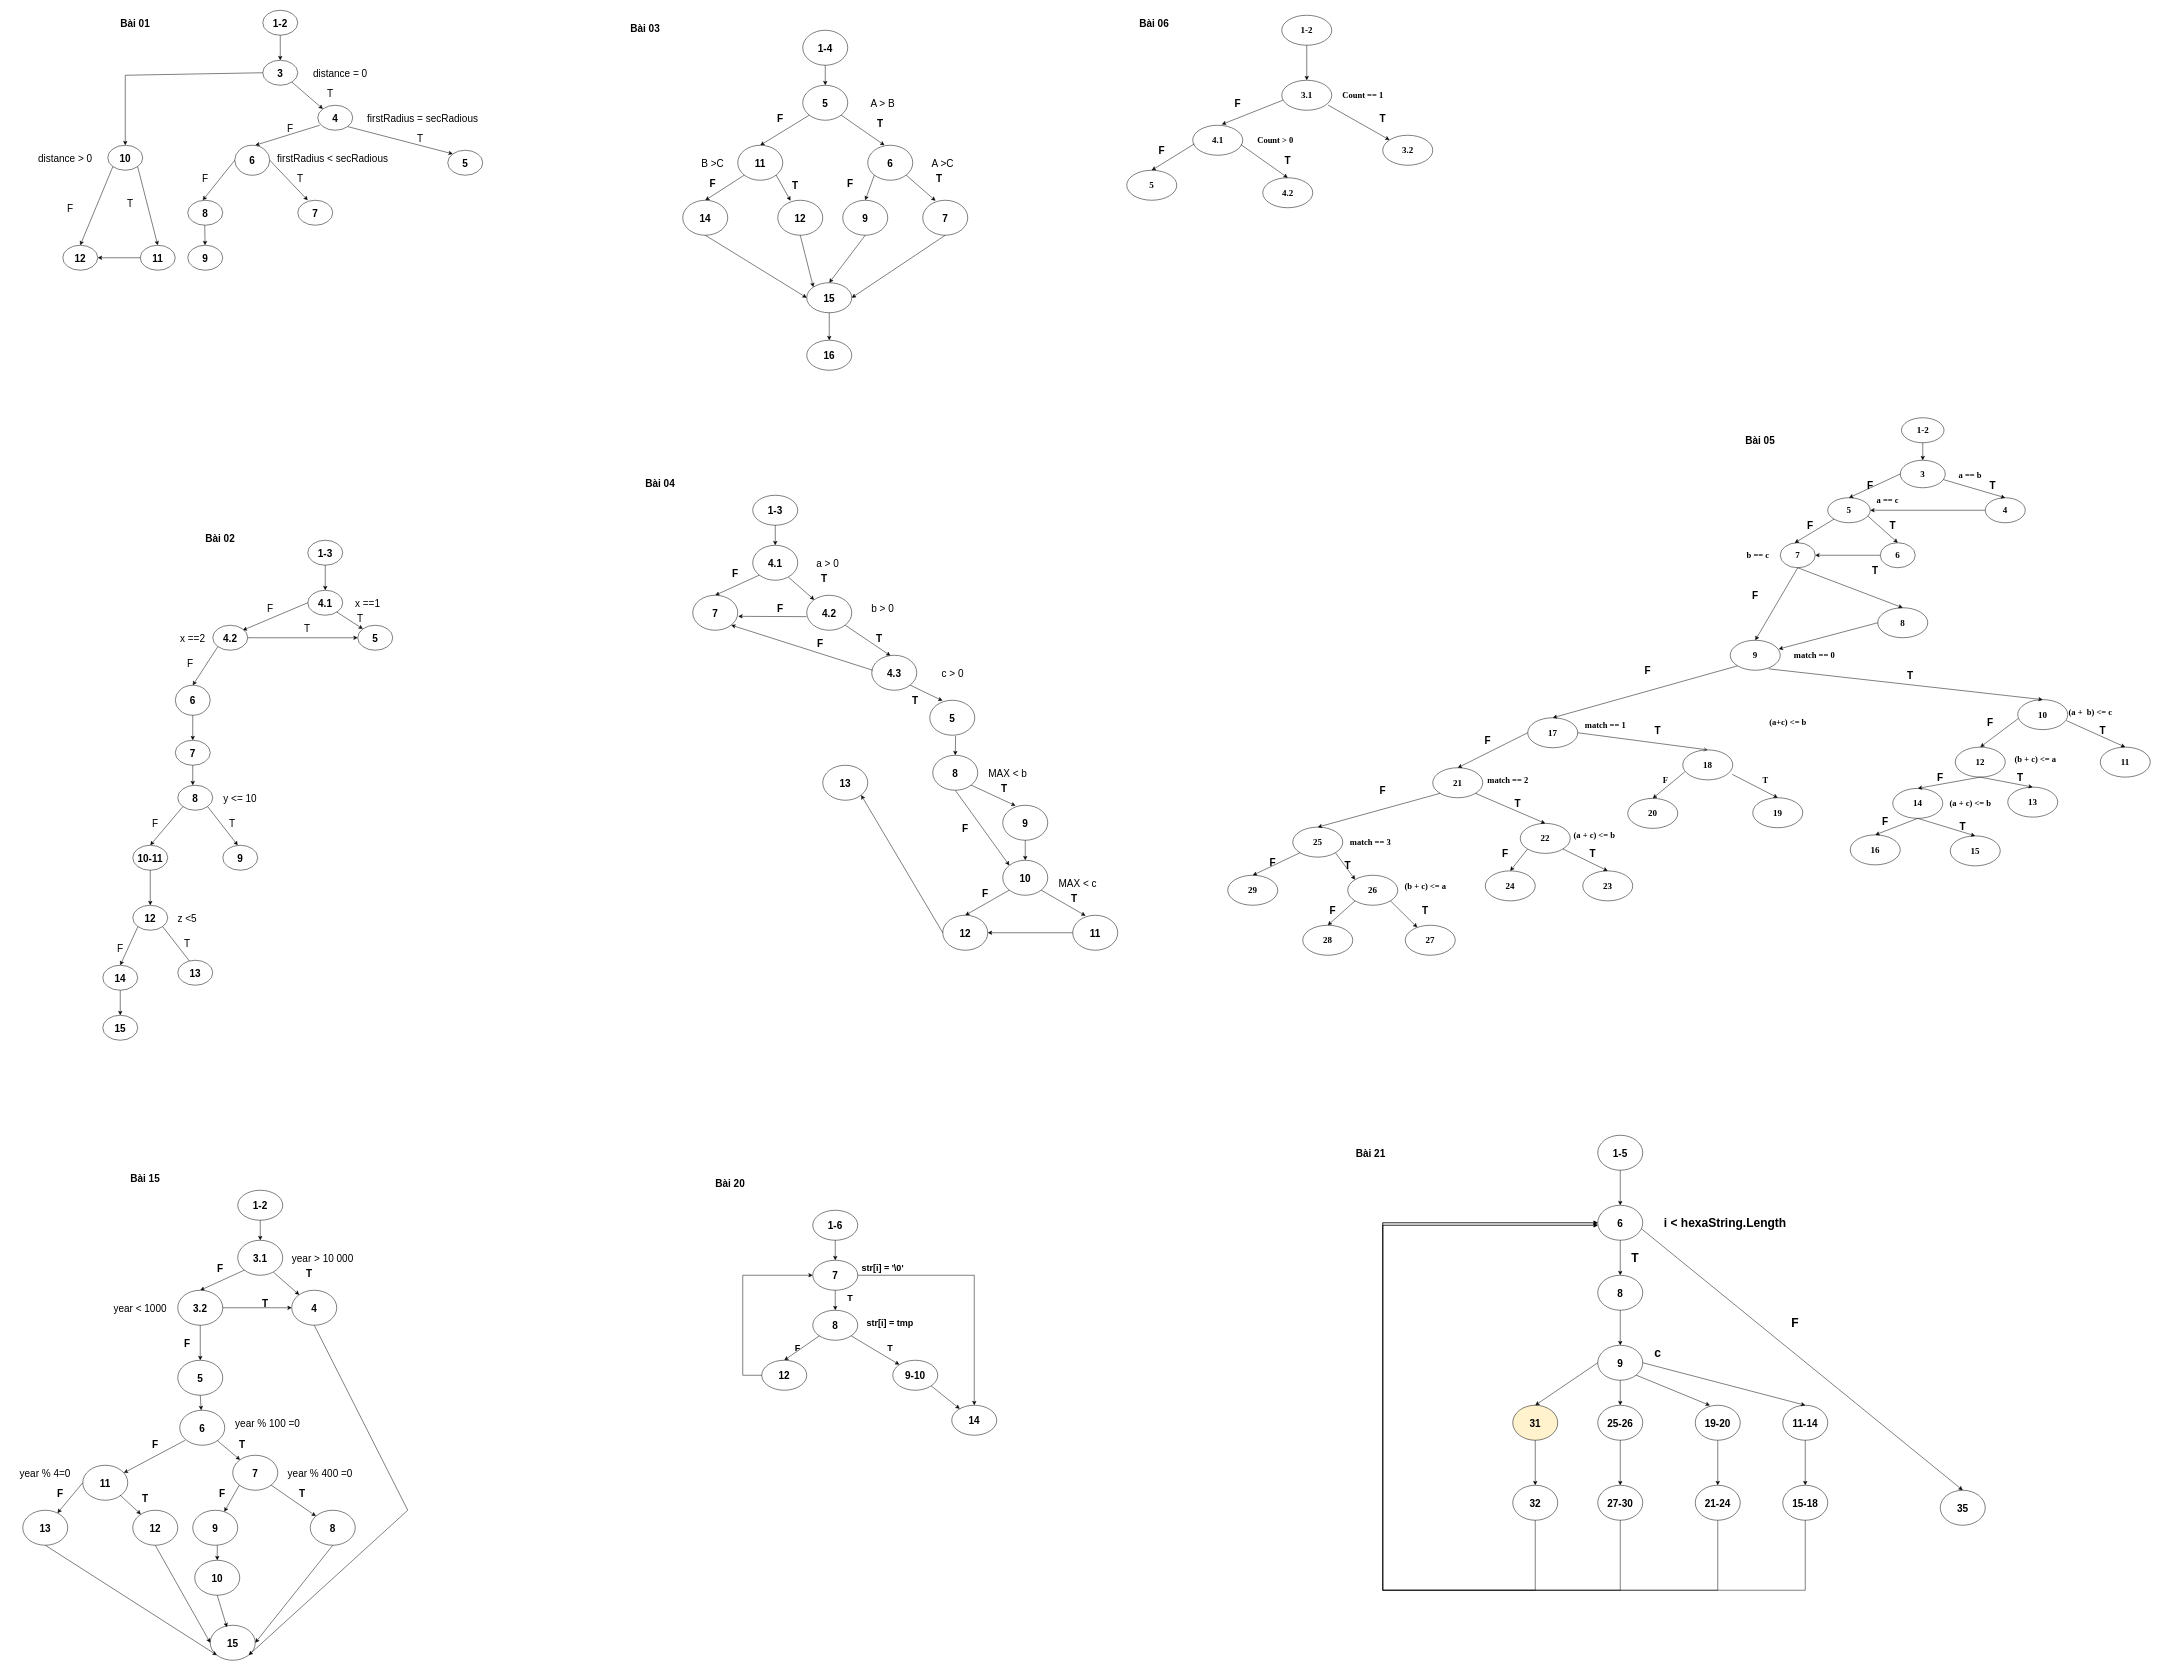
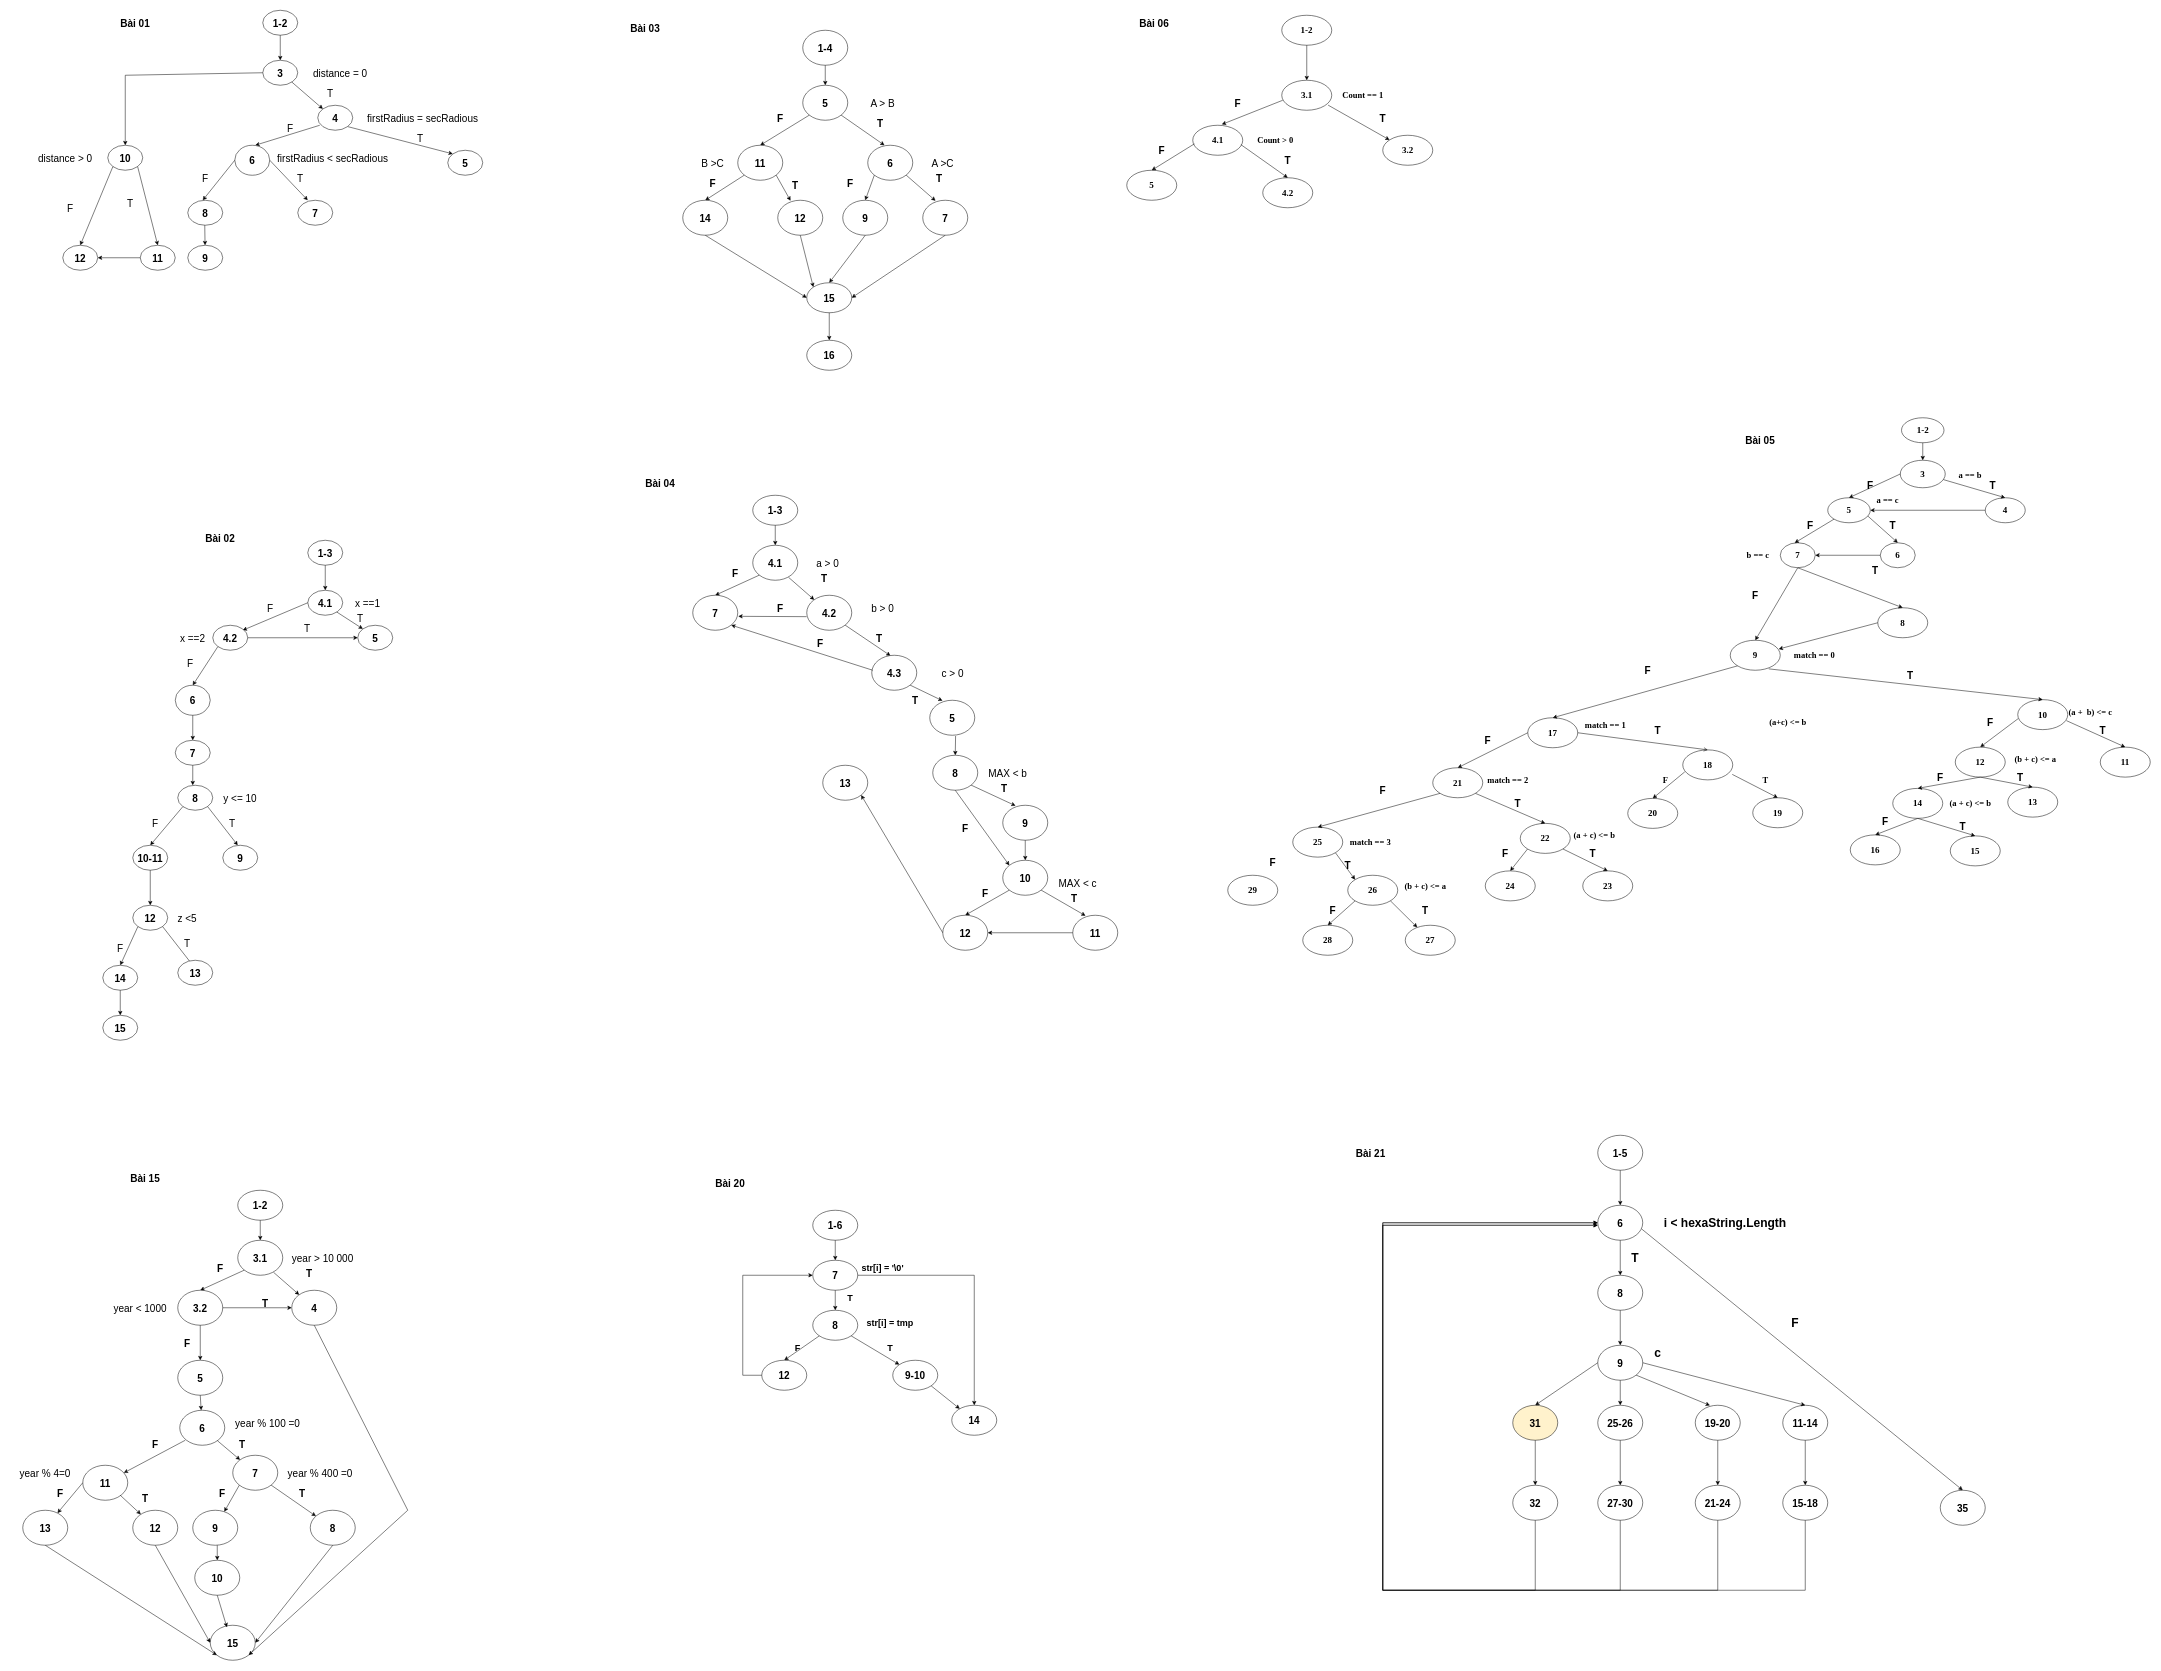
- <mxCell id="214" value="" style="endArrow=classic;html=1;rounded=0;entryX=0.5;entryY=0;entryDx=0;entryDy=0;exitX=0;exitY=1;exitDx=0;exitDy=0;" parent="1" source="202" target="213" edge="1"><mxGeometry width="50" height="50" relative="1" as="geometry"><mxPoint x="2585" y="1870" as="sourcePoint" /><mxPoint x="2785" y="1720" as="targetPoint" /><Array as="points" /></mxGeometry></mxCell>
